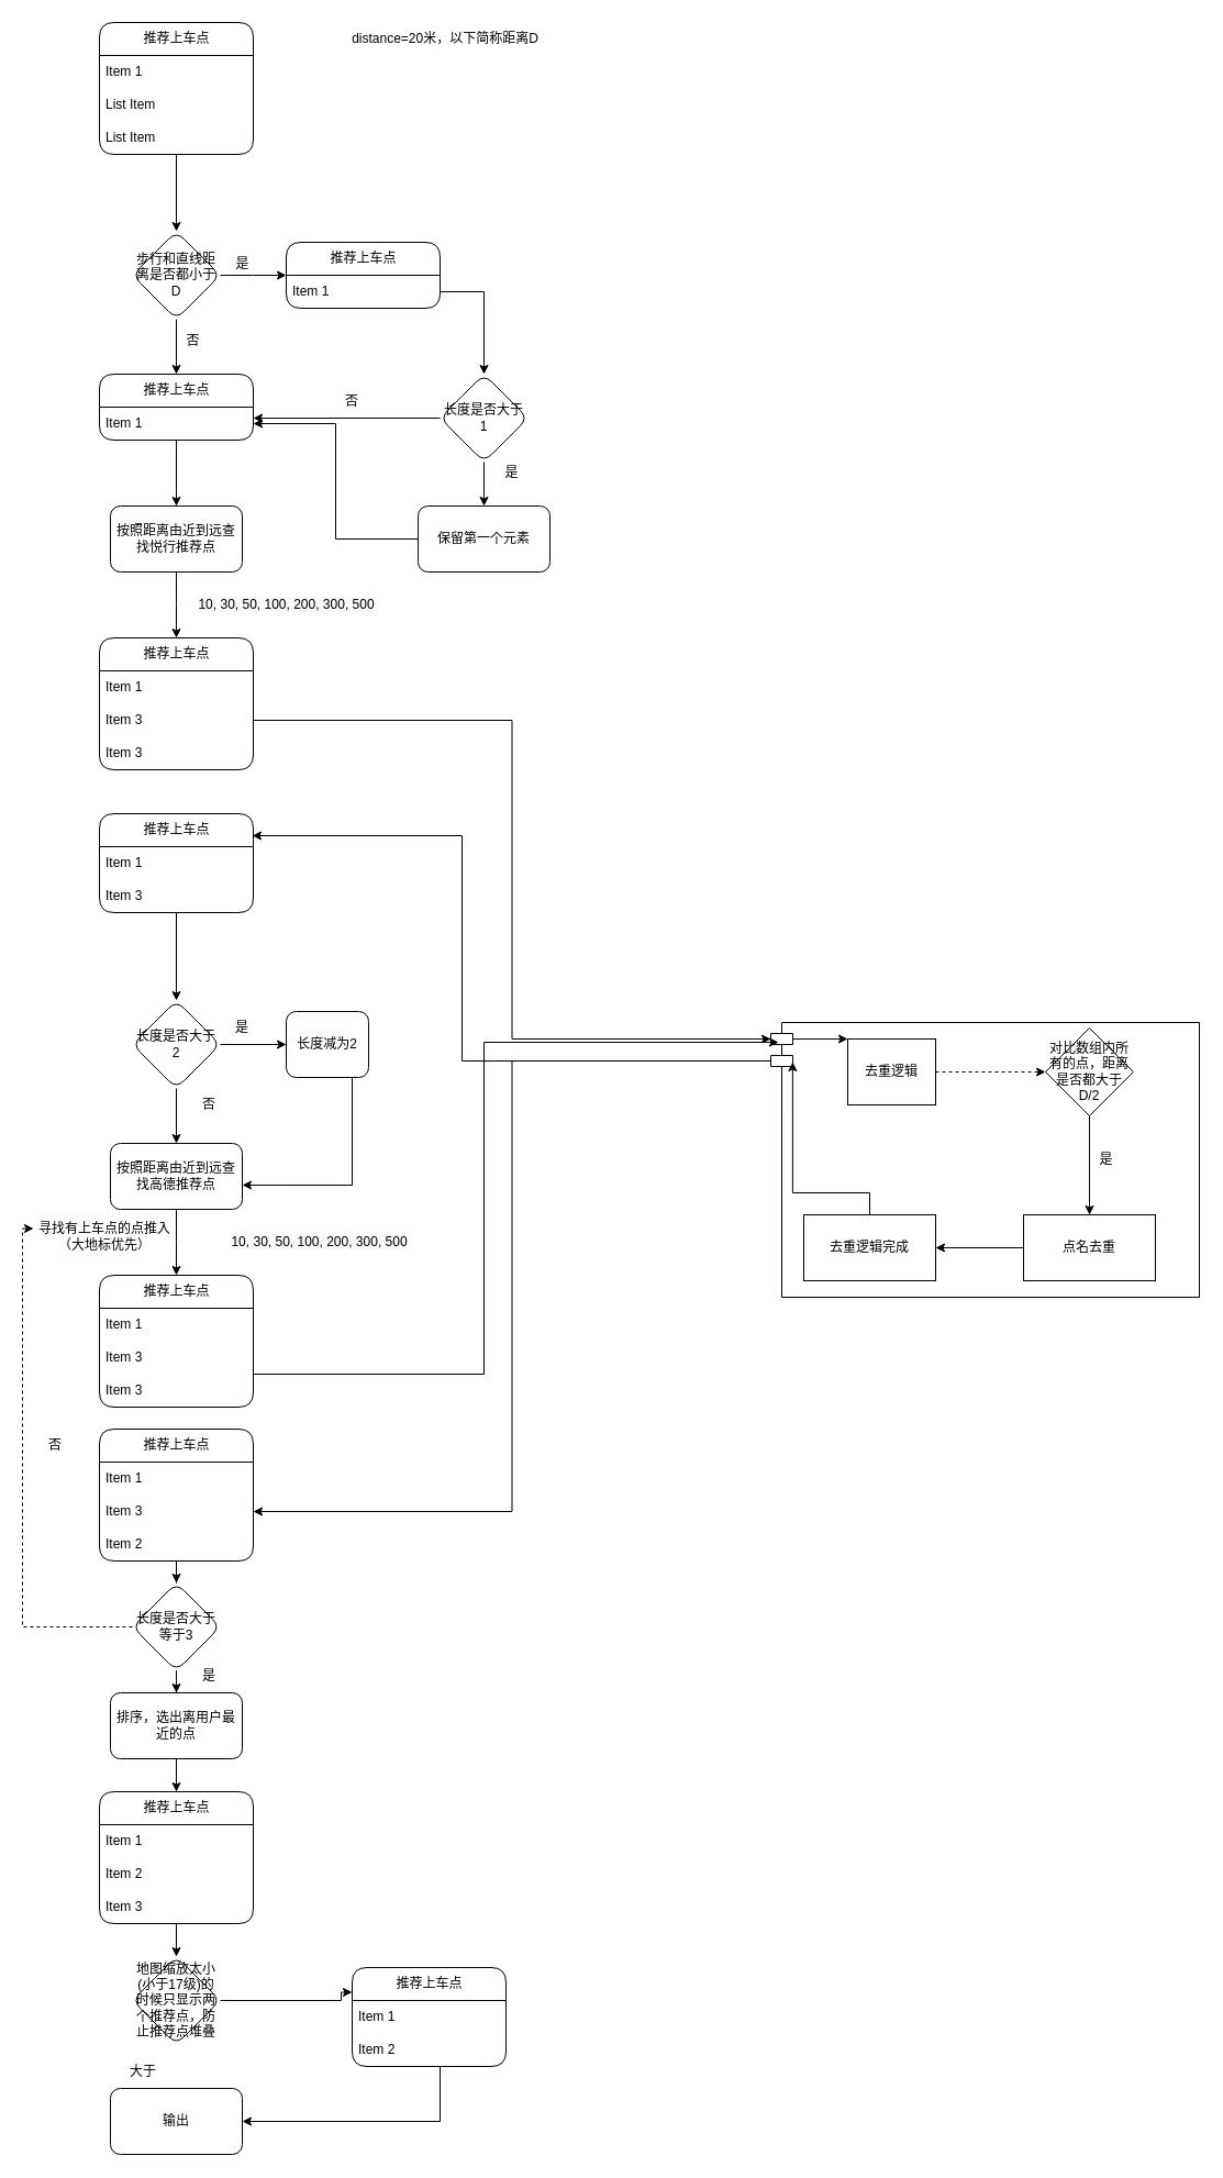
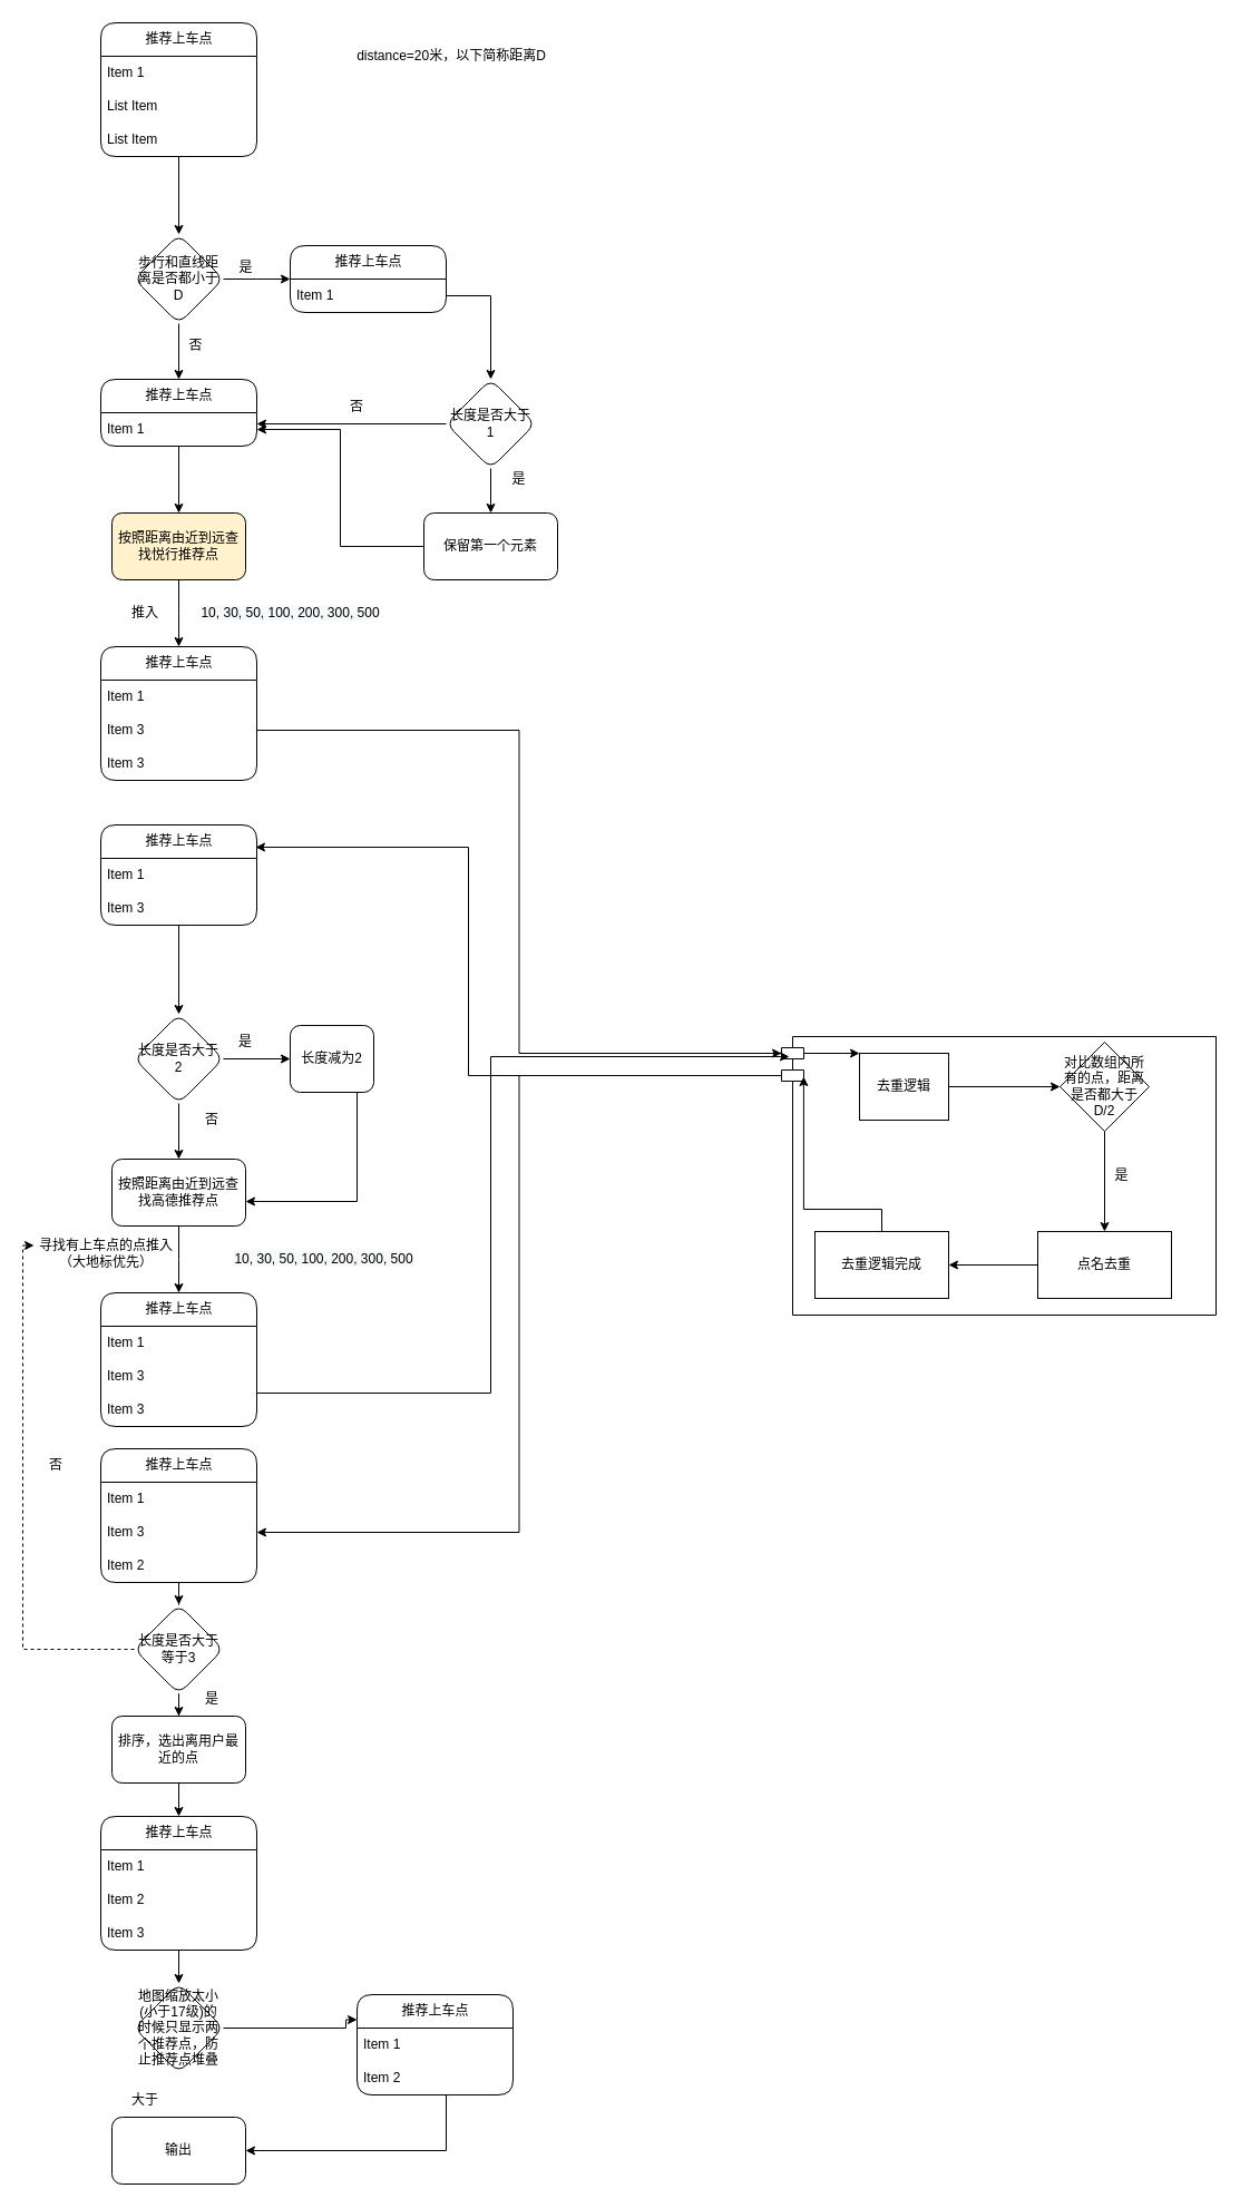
- <mxCell id="6" value="distance=20米，以下简称距离D" style="text;html=1;strokeColor=none;fillColor=none;align=center;verticalAlign=middle;whiteSpace=wrap;rounded=0;fontFamily=Helvetica;fontSize=12;fontColor=default;" vertex="1" parent="1"><mxGeometry x="300" y="20" width="210" height="30" as="geometry" /></mxCell>
+ <mxCell id="6" value="distance=20米，以下简称距离D" style="text;html=1;strokeColor=none;fillColor=none;align=center;verticalAlign=middle;whiteSpace=wrap;rounded=0;fontFamily=Helvetica;fontSize=12;fontColor=default;" vertex="1" parent="1"><mxGeometry x="300" y="35" width="210" height="30" as="geometry" /></mxCell>
- <mxCell id="19" value="按照距离由近到远查找悦行推荐点" style="whiteSpace=wrap;html=1;fontStyle=0;startSize=30;rounded=1;" vertex="1" parent="1"><mxGeometry x="100" y="460" width="120" height="60" as="geometry" /></mxCell>
+ <mxCell id="19" value="按照距离由近到远查找悦行推荐点" style="whiteSpace=wrap;html=1;fontStyle=0;startSize=30;rounded=1;fillColor=#fff2cc;" vertex="1" parent="1"><mxGeometry x="100" y="460" width="120" height="60" as="geometry" /></mxCell>
+ <mxCell id="75" value="推入" style="text;html=1;strokeColor=none;fillColor=none;align=center;verticalAlign=middle;whiteSpace=wrap;rounded=0;fontFamily=Helvetica;fontSize=12;fontColor=default;startSize=30;" vertex="1" parent="1"><mxGeometry x="100" y="535" width="60" height="30" as="geometry" /></mxCell>
- <mxCell id="31" value="" style="edgeStyle=orthogonalEdgeStyle;rounded=0;orthogonalLoop=1;jettySize=auto;html=1;fontFamily=Helvetica;fontSize=12;fontColor=default;startSize=30;dashed=1;" edge="1" parent="28" source="29" target="30"><mxGeometry relative="1" as="geometry" /></mxCell>
+ <mxCell id="31" value="" style="edgeStyle=orthogonalEdgeStyle;rounded=0;orthogonalLoop=1;jettySize=auto;html=1;fontFamily=Helvetica;fontSize=12;fontColor=default;startSize=30;" edge="1" parent="28" source="29" target="30"><mxGeometry relative="1" as="geometry" /></mxCell>
